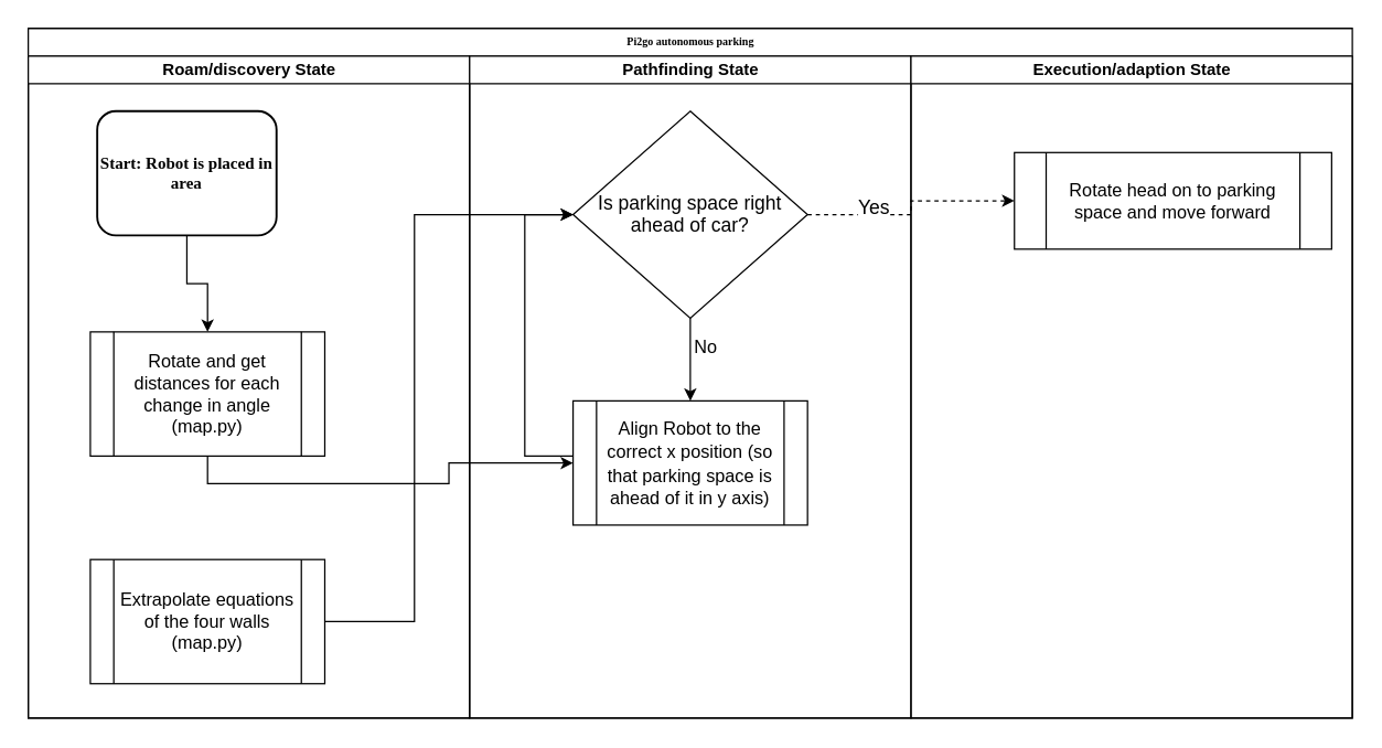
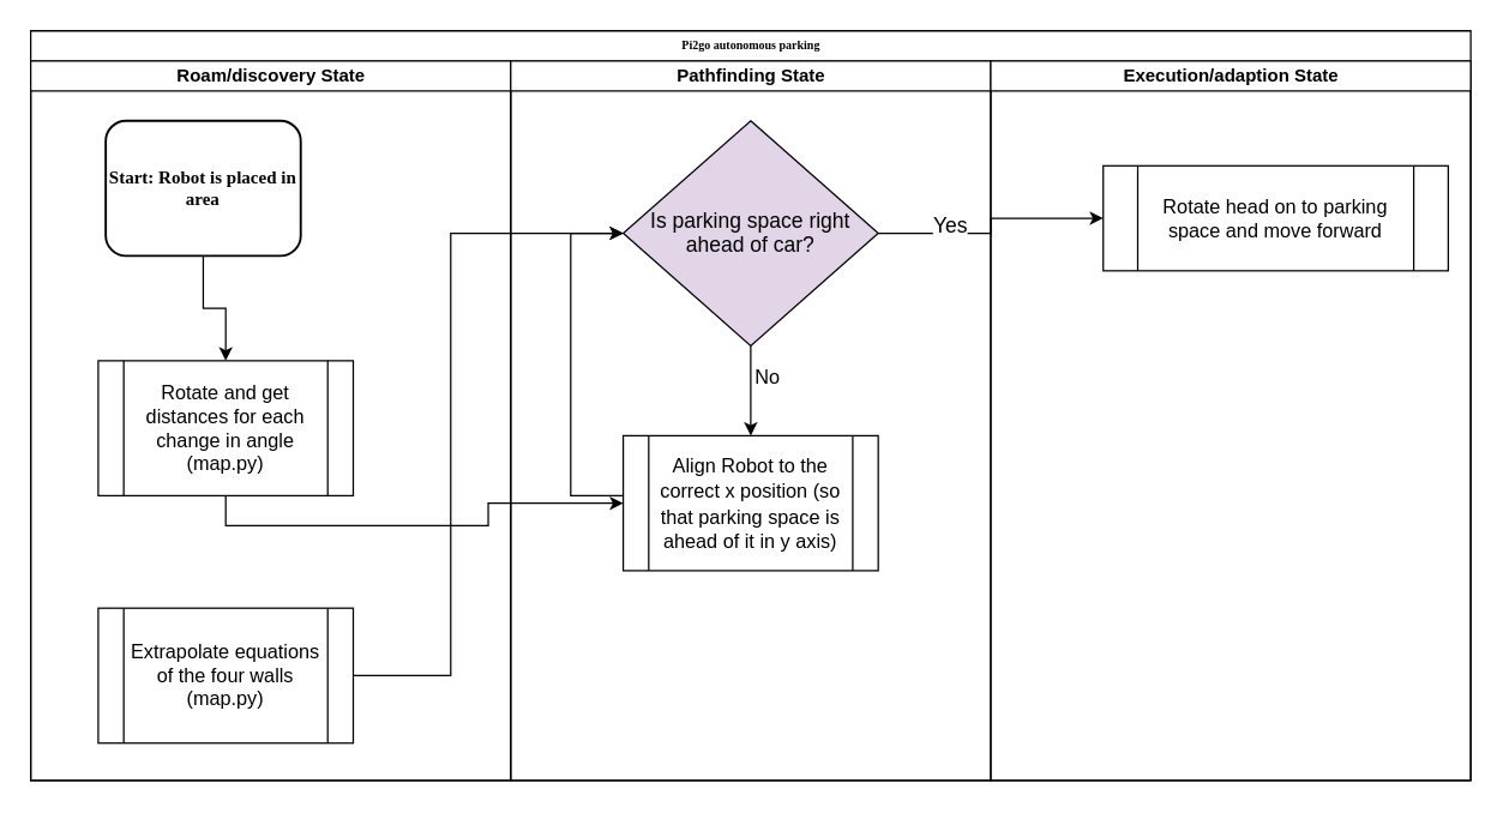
- <mxCell id="18" value="Yes&lt;br&gt;" style="edgeStyle=orthogonalEdgeStyle;rounded=0;orthogonalLoop=1;jettySize=auto;html=1;entryX=0;entryY=0.5;entryDx=0;entryDy=0;fontSize=14;dashed=1;" edge="1" parent="2" source="12" target="17"><mxGeometry x="-0.4" y="5" relative="1" as="geometry"><mxPoint as="offset" /></mxGeometry></mxCell>
+ <mxCell id="18" value="Yes&lt;br&gt;" style="edgeStyle=orthogonalEdgeStyle;rounded=0;orthogonalLoop=1;jettySize=auto;html=1;entryX=0;entryY=0.5;entryDx=0;entryDy=0;fontSize=14;" edge="1" parent="2" source="12" target="17"><mxGeometry x="-0.4" y="5" relative="1" as="geometry"><mxPoint as="offset" /></mxGeometry></mxCell>
- <mxCell id="12" value="&lt;font style=&quot;line-height: 1.1 ; font-size: 14px&quot;&gt;Is parking space right ahead of car?&lt;/font&gt;" style="rhombus;whiteSpace=wrap;html=1;fontSize=13;" vertex="1" parent="9"><mxGeometry x="75" y="40" width="170" height="150" as="geometry" /></mxCell>
+ <mxCell id="12" value="&lt;font style=&quot;line-height: 1.1 ; font-size: 14px&quot;&gt;Is parking space right ahead of car?&lt;/font&gt;" style="rhombus;whiteSpace=wrap;html=1;fontSize=13;fillColor=#e1d5e7;" vertex="1" parent="9"><mxGeometry x="75" y="40" width="170" height="150" as="geometry" /></mxCell>
